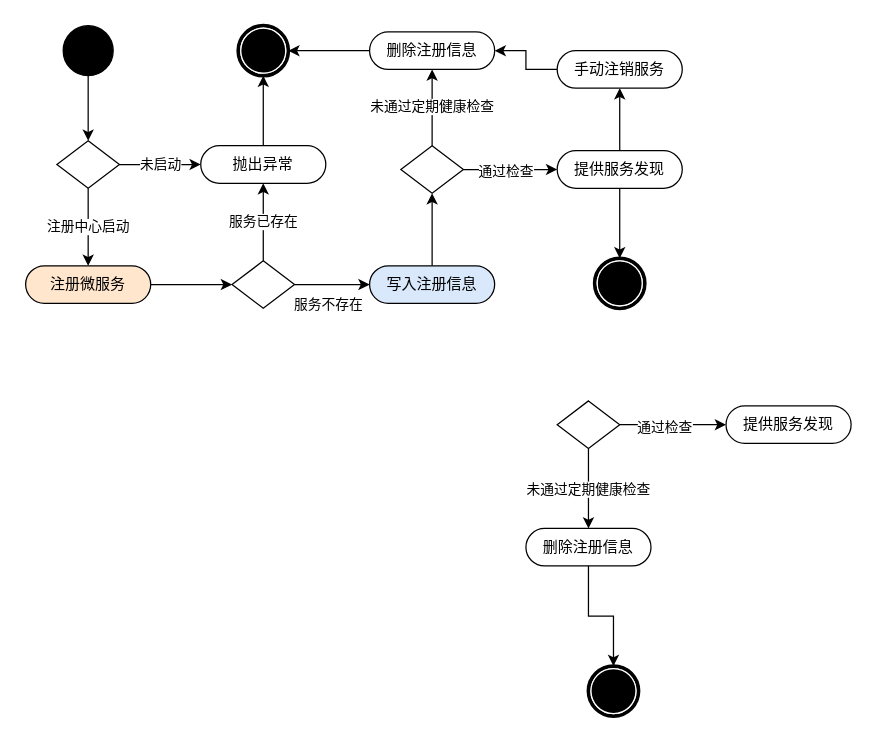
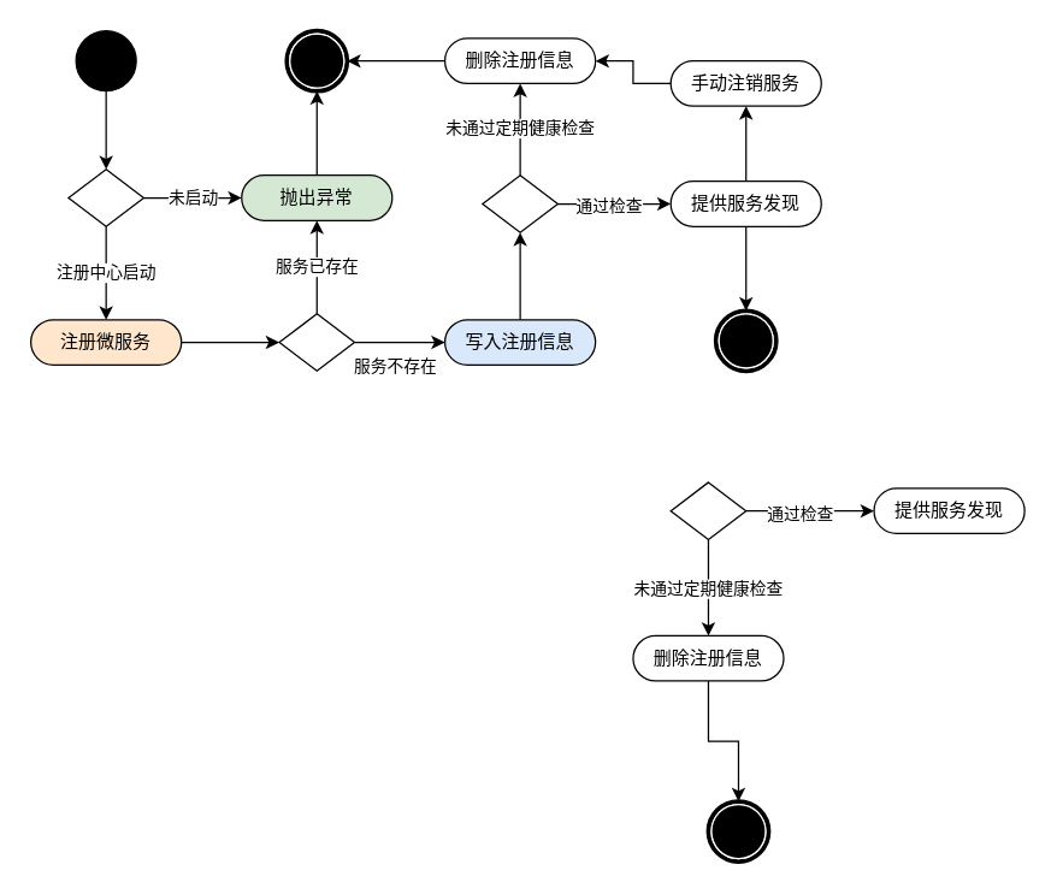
- <mxCell id="11" value="抛出异常" style="rounded=1;whiteSpace=wrap;html=1;shadow=0;comic=0;labelBackgroundColor=none;strokeWidth=1;fontFamily=Verdana;fontSize=12;align=center;arcSize=50;" vertex="1" parent="1"><mxGeometry x="160" y="116" width="100" height="30" as="geometry" /></mxCell>
+ <mxCell id="11" value="抛出异常" style="rounded=1;whiteSpace=wrap;html=1;shadow=0;comic=0;labelBackgroundColor=none;strokeWidth=1;fontFamily=Verdana;fontSize=12;align=center;arcSize=50;fillColor=#d5e8d4;" vertex="1" parent="1"><mxGeometry x="160" y="116" width="100" height="30" as="geometry" /></mxCell>
